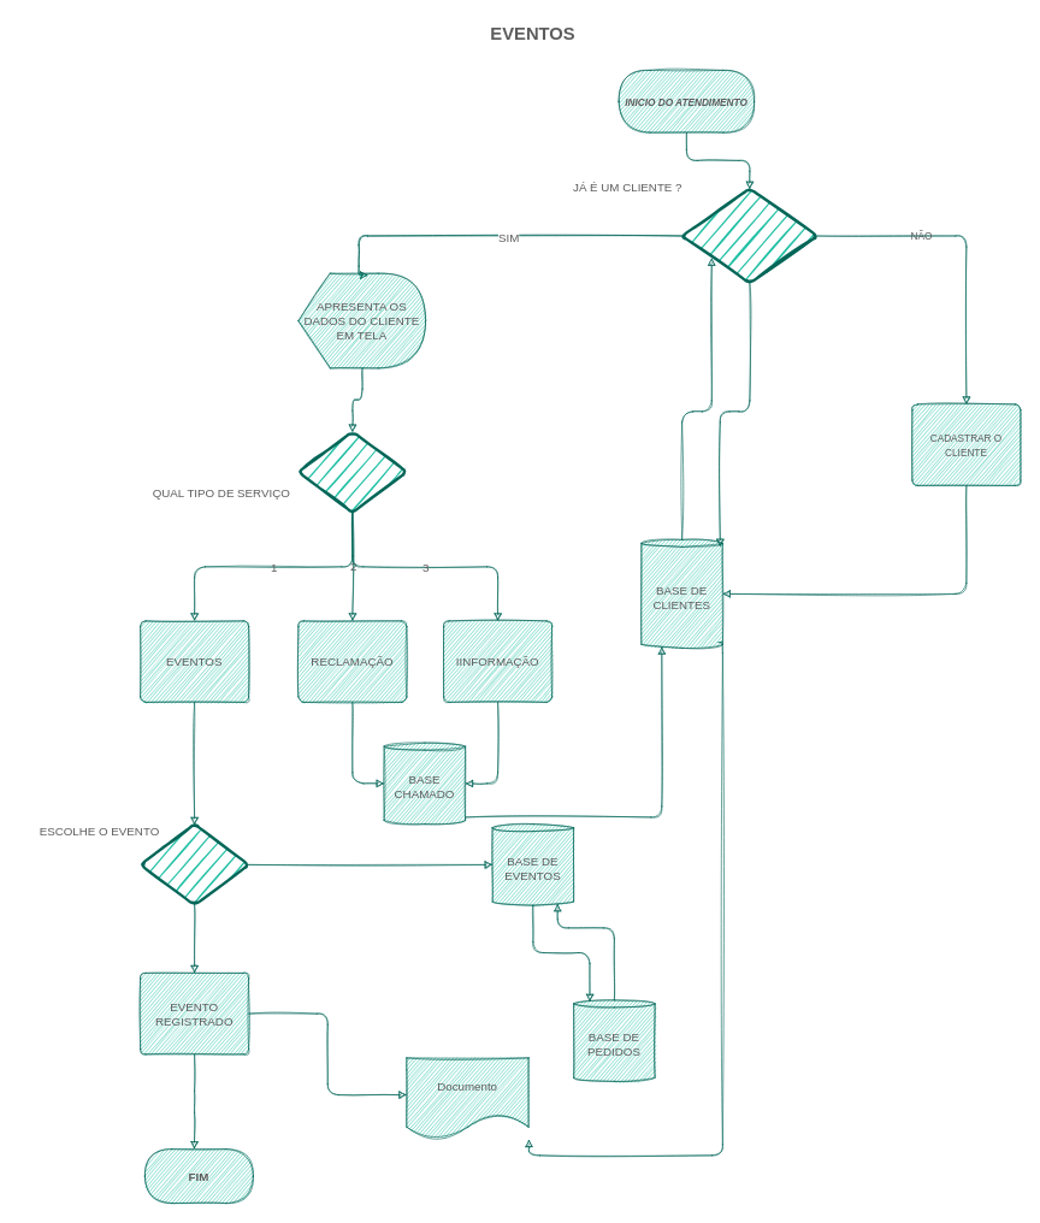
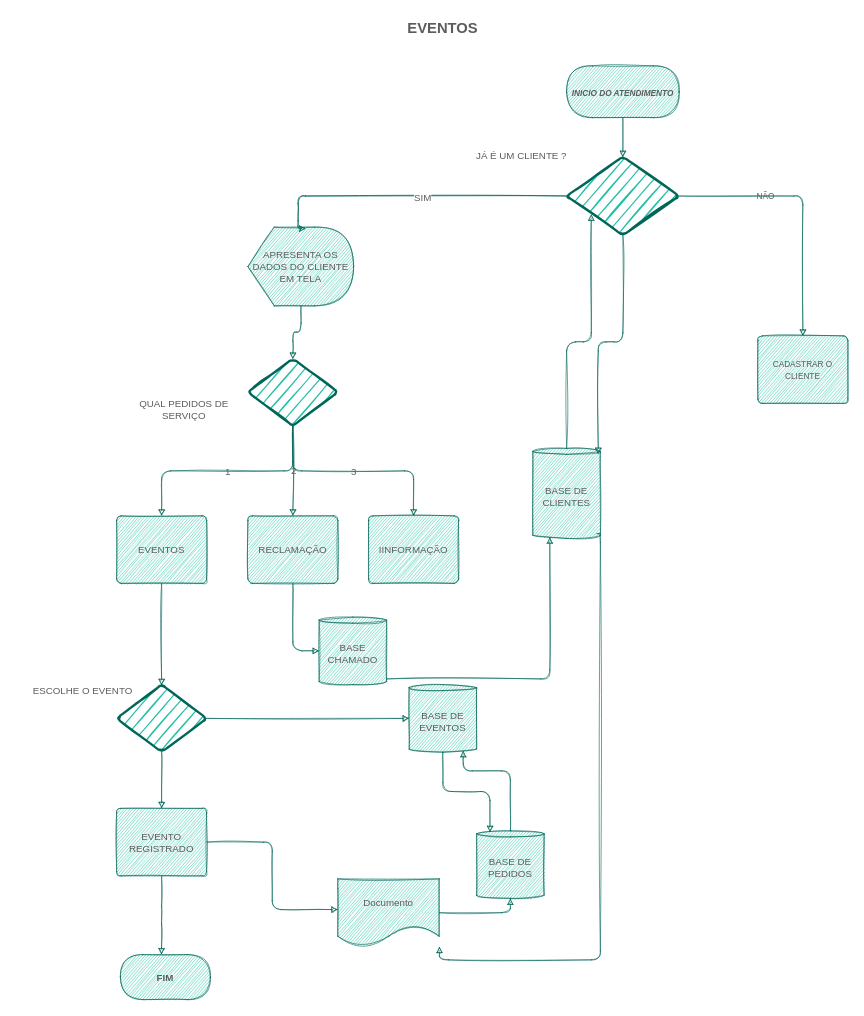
- <mxCell id="2" value="&lt;font style=&quot;font-size: 11px;&quot;&gt;INICIO DO  ATENDIMENTO&lt;/font&gt;" style="html=1;overflow=block;blockSpacing=1;whiteSpace=wrap;rounded=1;arcSize=50;fontSize=13;fontStyle=3;spacing=3.8;strokeOpacity=100;fillOpacity=100;strokeWidth=0.8;sketch=1;fillColor=#21C0A5;strokeColor=#006658;fontColor=#5C5C5C;" vertex="1" parent="1"><mxGeometry x="685" y="77" width="150" height="69" as="geometry" /></mxCell>
+ <mxCell id="2" value="&lt;font style=&quot;font-size: 11px;&quot;&gt;INICIO DO  ATENDIMENTO&lt;/font&gt;" style="html=1;overflow=block;blockSpacing=1;whiteSpace=wrap;rounded=1;arcSize=50;fontSize=13;fontStyle=3;spacing=3.8;strokeOpacity=100;fillOpacity=100;strokeWidth=0.8;sketch=1;fillColor=#21C0A5;strokeColor=#006658;fontColor=#5C5C5C;" vertex="1" parent="1"><mxGeometry x="755" y="87" width="150" height="69" as="geometry" /></mxCell>
- <mxCell id="20" value="QUAL TIPO DE SERVIÇO " style="html=1;overflow=block;blockSpacing=1;whiteSpace=wrap;fontSize=13;align=center;spacing=3.8;strokeOpacity=0;fillOpacity=0;rounded=1;absoluteArcSize=1;arcSize=12;strokeWidth=0.8;sketch=1;fillColor=#21C0A5;strokeColor=#006658;fontColor=#5C5C5C;" vertex="1" parent="1"><mxGeometry x="155" y="522" width="180" height="45" as="geometry" /></mxCell>
+ <mxCell id="20" value="QUAL PEDIDOS DE SERVIÇO " style="html=1;overflow=block;blockSpacing=1;whiteSpace=wrap;fontSize=13;align=center;spacing=3.8;strokeOpacity=0;fillOpacity=0;rounded=1;absoluteArcSize=1;arcSize=12;strokeWidth=0.8;sketch=1;fillColor=#21C0A5;strokeColor=#006658;fontColor=#5C5C5C;" vertex="1" parent="1"><mxGeometry x="155" y="522" width="180" height="45" as="geometry" /></mxCell>
- <mxCell id="19" value="" style="html=1;jettySize=18;whiteSpace=wrap;fontSize=13;strokeOpacity=100;strokeWidth=0.8;rounded=1;arcSize=24;edgeStyle=orthogonalEdgeStyle;startArrow=none;endArrow=block;endFill=1;exitX=0.5;exitY=1.004;exitPerimeter=0;entryX=1.004;entryY=0.5;entryPerimeter=0;sketch=1;strokeColor=#006658;fontColor=#5C5C5C;" edge="1" parent="1" source="18" target="30"><mxGeometry width="100" height="100" relative="1" as="geometry"><Array as="points" /></mxGeometry></mxCell>
- <mxCell id="49" value="" style="html=1;jettySize=18;whiteSpace=wrap;fontSize=13;strokeOpacity=100;strokeWidth=0.8;rounded=1;arcSize=24;edgeStyle=orthogonalEdgeStyle;startArrow=none;endArrow=block;endFill=1;exitX=0.5;exitY=1.004;exitPerimeter=0;entryX=1.004;entryY=0.5;entryPerimeter=0;sketch=1;strokeColor=#006658;fontColor=#5C5C5C;" edge="1" parent="1" source="23" target="47"><mxGeometry width="100" height="100" relative="1" as="geometry"><Array as="points" /></mxGeometry></mxCell>
+ <mxCell id="51" value="" style="html=1;jettySize=18;whiteSpace=wrap;fontSize=13;strokeOpacity=100;strokeWidth=0.8;rounded=1;arcSize=24;edgeStyle=orthogonalEdgeStyle;startArrow=none;endArrow=block;endFill=1;exitX=1.002;exitY=0.501;exitPerimeter=0;entryX=0.5;entryY=1.004;entryPerimeter=0;sketch=1;strokeColor=#006658;fontColor=#5C5C5C;" edge="1" parent="1" source="31" target="36"><mxGeometry width="100" height="100" relative="1" as="geometry"><Array as="points" /></mxGeometry></mxCell>
